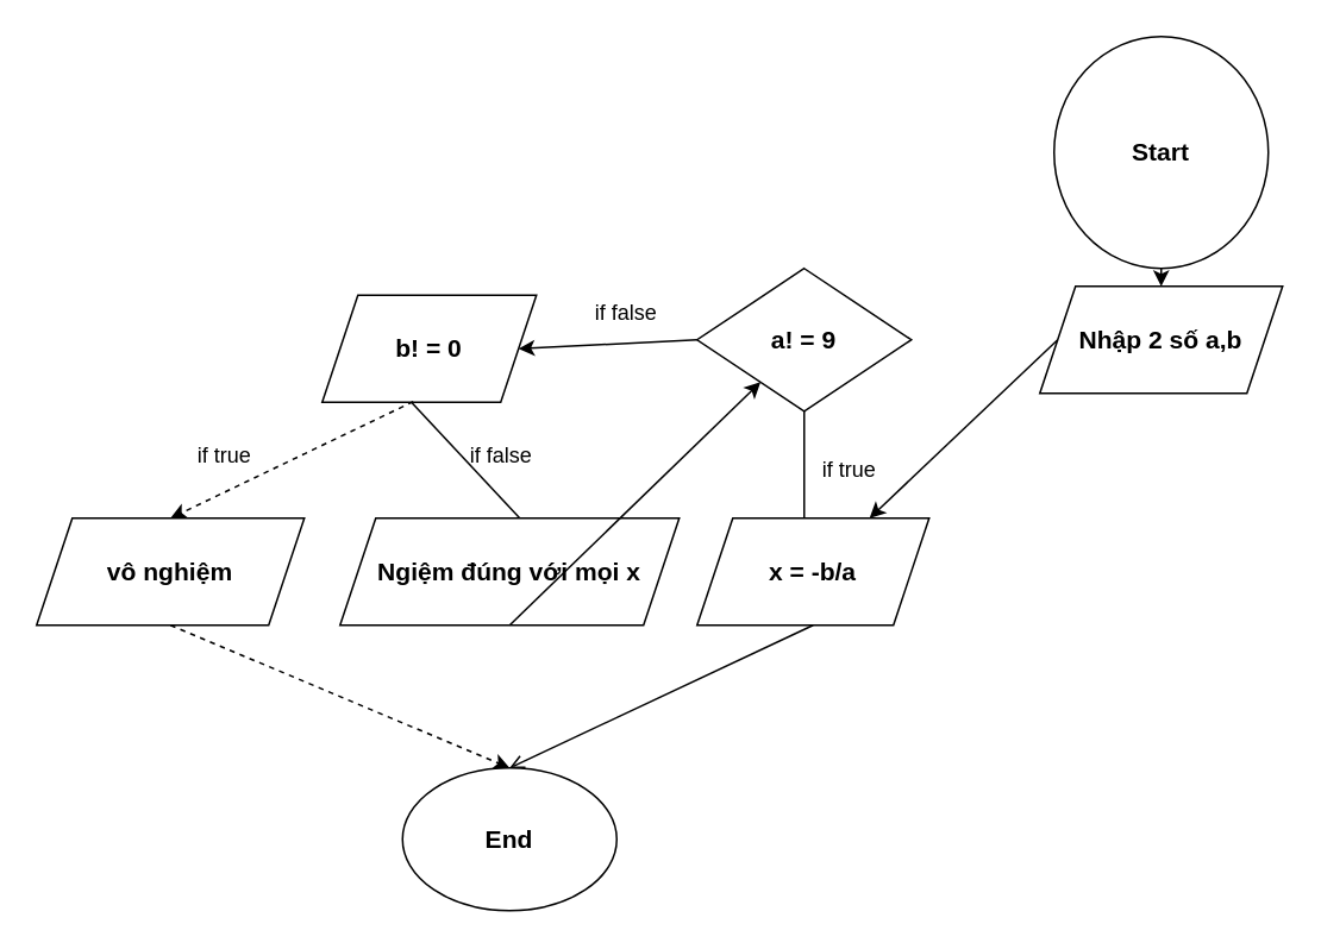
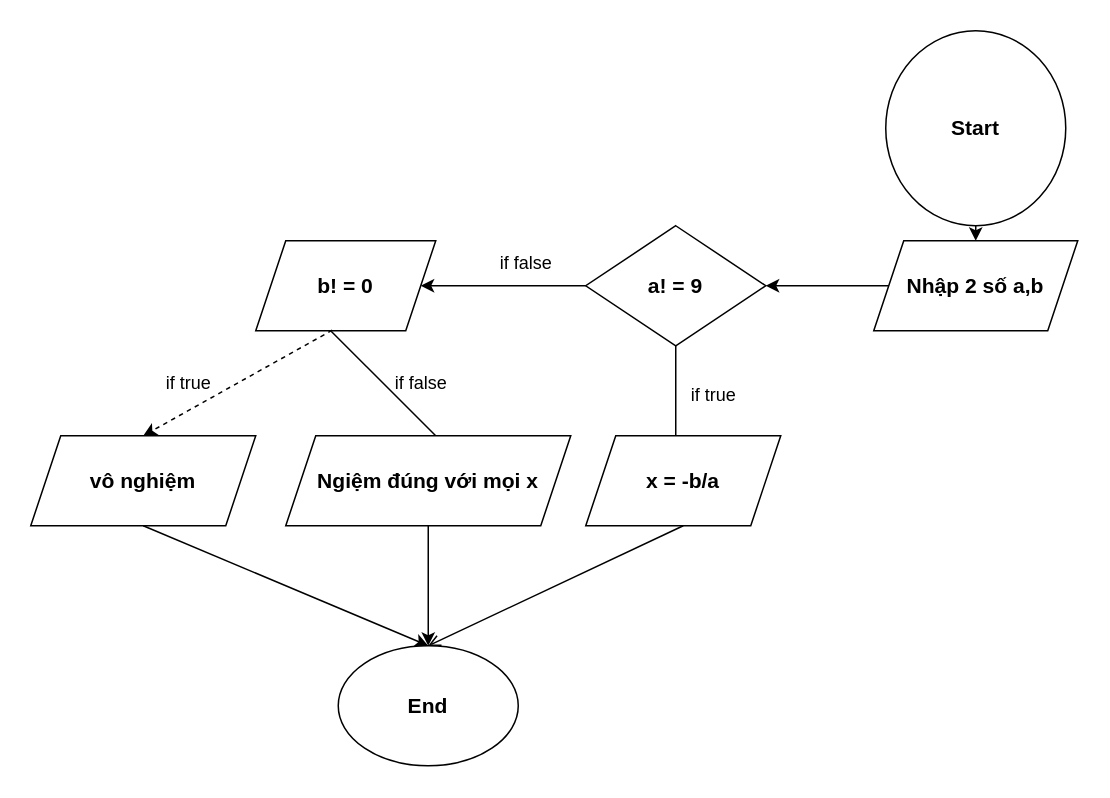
- <mxCell id="12" value="&lt;h3&gt;&lt;b&gt;b! = 0&lt;/b&gt;&lt;/h3&gt;" style="shape=parallelogram;perimeter=parallelogramPerimeter;whiteSpace=wrap;html=1;fixedSize=1;" vertex="1" parent="1"><mxGeometry x="180" y="165" width="120" height="60" as="geometry" /></mxCell>
+ <mxCell id="12" value="&lt;h3&gt;&lt;b&gt;b! = 0&lt;/b&gt;&lt;/h3&gt;" style="shape=parallelogram;perimeter=parallelogramPerimeter;whiteSpace=wrap;html=1;fixedSize=1;" vertex="1" parent="1"><mxGeometry x="170" y="160" width="120" height="60" as="geometry" /></mxCell>
- <mxCell id="5" value="" style="endArrow=classic;html=1;rounded=0;exitX=0;exitY=0.5;exitDx=0;exitDy=0;" edge="1" parent="1" source="4" target="9"><mxGeometry width="50" height="50" relative="1" as="geometry"><mxPoint x="520" y="300" as="sourcePoint" /><mxPoint x="380" y="180" as="targetPoint" /></mxGeometry></mxCell>
+ <mxCell id="5" value="" style="endArrow=classic;html=1;rounded=0;exitX=0;exitY=0.5;exitDx=0;exitDy=0;" edge="1" parent="1" source="4" target="6"><mxGeometry width="50" height="50" relative="1" as="geometry"><mxPoint x="520" y="300" as="sourcePoint" /><mxPoint x="380" y="180" as="targetPoint" /></mxGeometry></mxCell>
- <mxCell id="20" value="" style="endArrow=classic;html=1;rounded=0;exitX=0.5;exitY=1;exitDx=0;exitDy=0;" edge="1" parent="1" source="18" target="6"><mxGeometry width="50" height="50" relative="1" as="geometry"><mxPoint x="380" y="290" as="sourcePoint" /><mxPoint x="430" y="240" as="targetPoint" /></mxGeometry></mxCell>
+ <mxCell id="20" value="" style="endArrow=classic;html=1;rounded=0;exitX=0.5;exitY=1;exitDx=0;exitDy=0;entryX=0.5;entryY=0;entryDx=0;entryDy=0;" edge="1" parent="1" source="18" target="19"><mxGeometry width="50" height="50" relative="1" as="geometry"><mxPoint x="380" y="290" as="sourcePoint" /><mxPoint x="430" y="240" as="targetPoint" /></mxGeometry></mxCell>
- <mxCell id="21" value="" style="endArrow=classic;html=1;rounded=0;exitX=0.5;exitY=1;exitDx=0;exitDy=0;entryX=0.5;entryY=0;entryDx=0;entryDy=0;dashed=1;" edge="1" parent="1" source="15" target="19"><mxGeometry width="50" height="50" relative="1" as="geometry"><mxPoint x="380" y="290" as="sourcePoint" /><mxPoint x="430" y="240" as="targetPoint" /></mxGeometry></mxCell>
+ <mxCell id="21" value="" style="endArrow=classic;html=1;rounded=0;exitX=0.5;exitY=1;exitDx=0;exitDy=0;entryX=0.5;entryY=0;entryDx=0;entryDy=0;" edge="1" parent="1" source="15" target="19"><mxGeometry width="50" height="50" relative="1" as="geometry"><mxPoint x="380" y="290" as="sourcePoint" /><mxPoint x="430" y="240" as="targetPoint" /></mxGeometry></mxCell>
